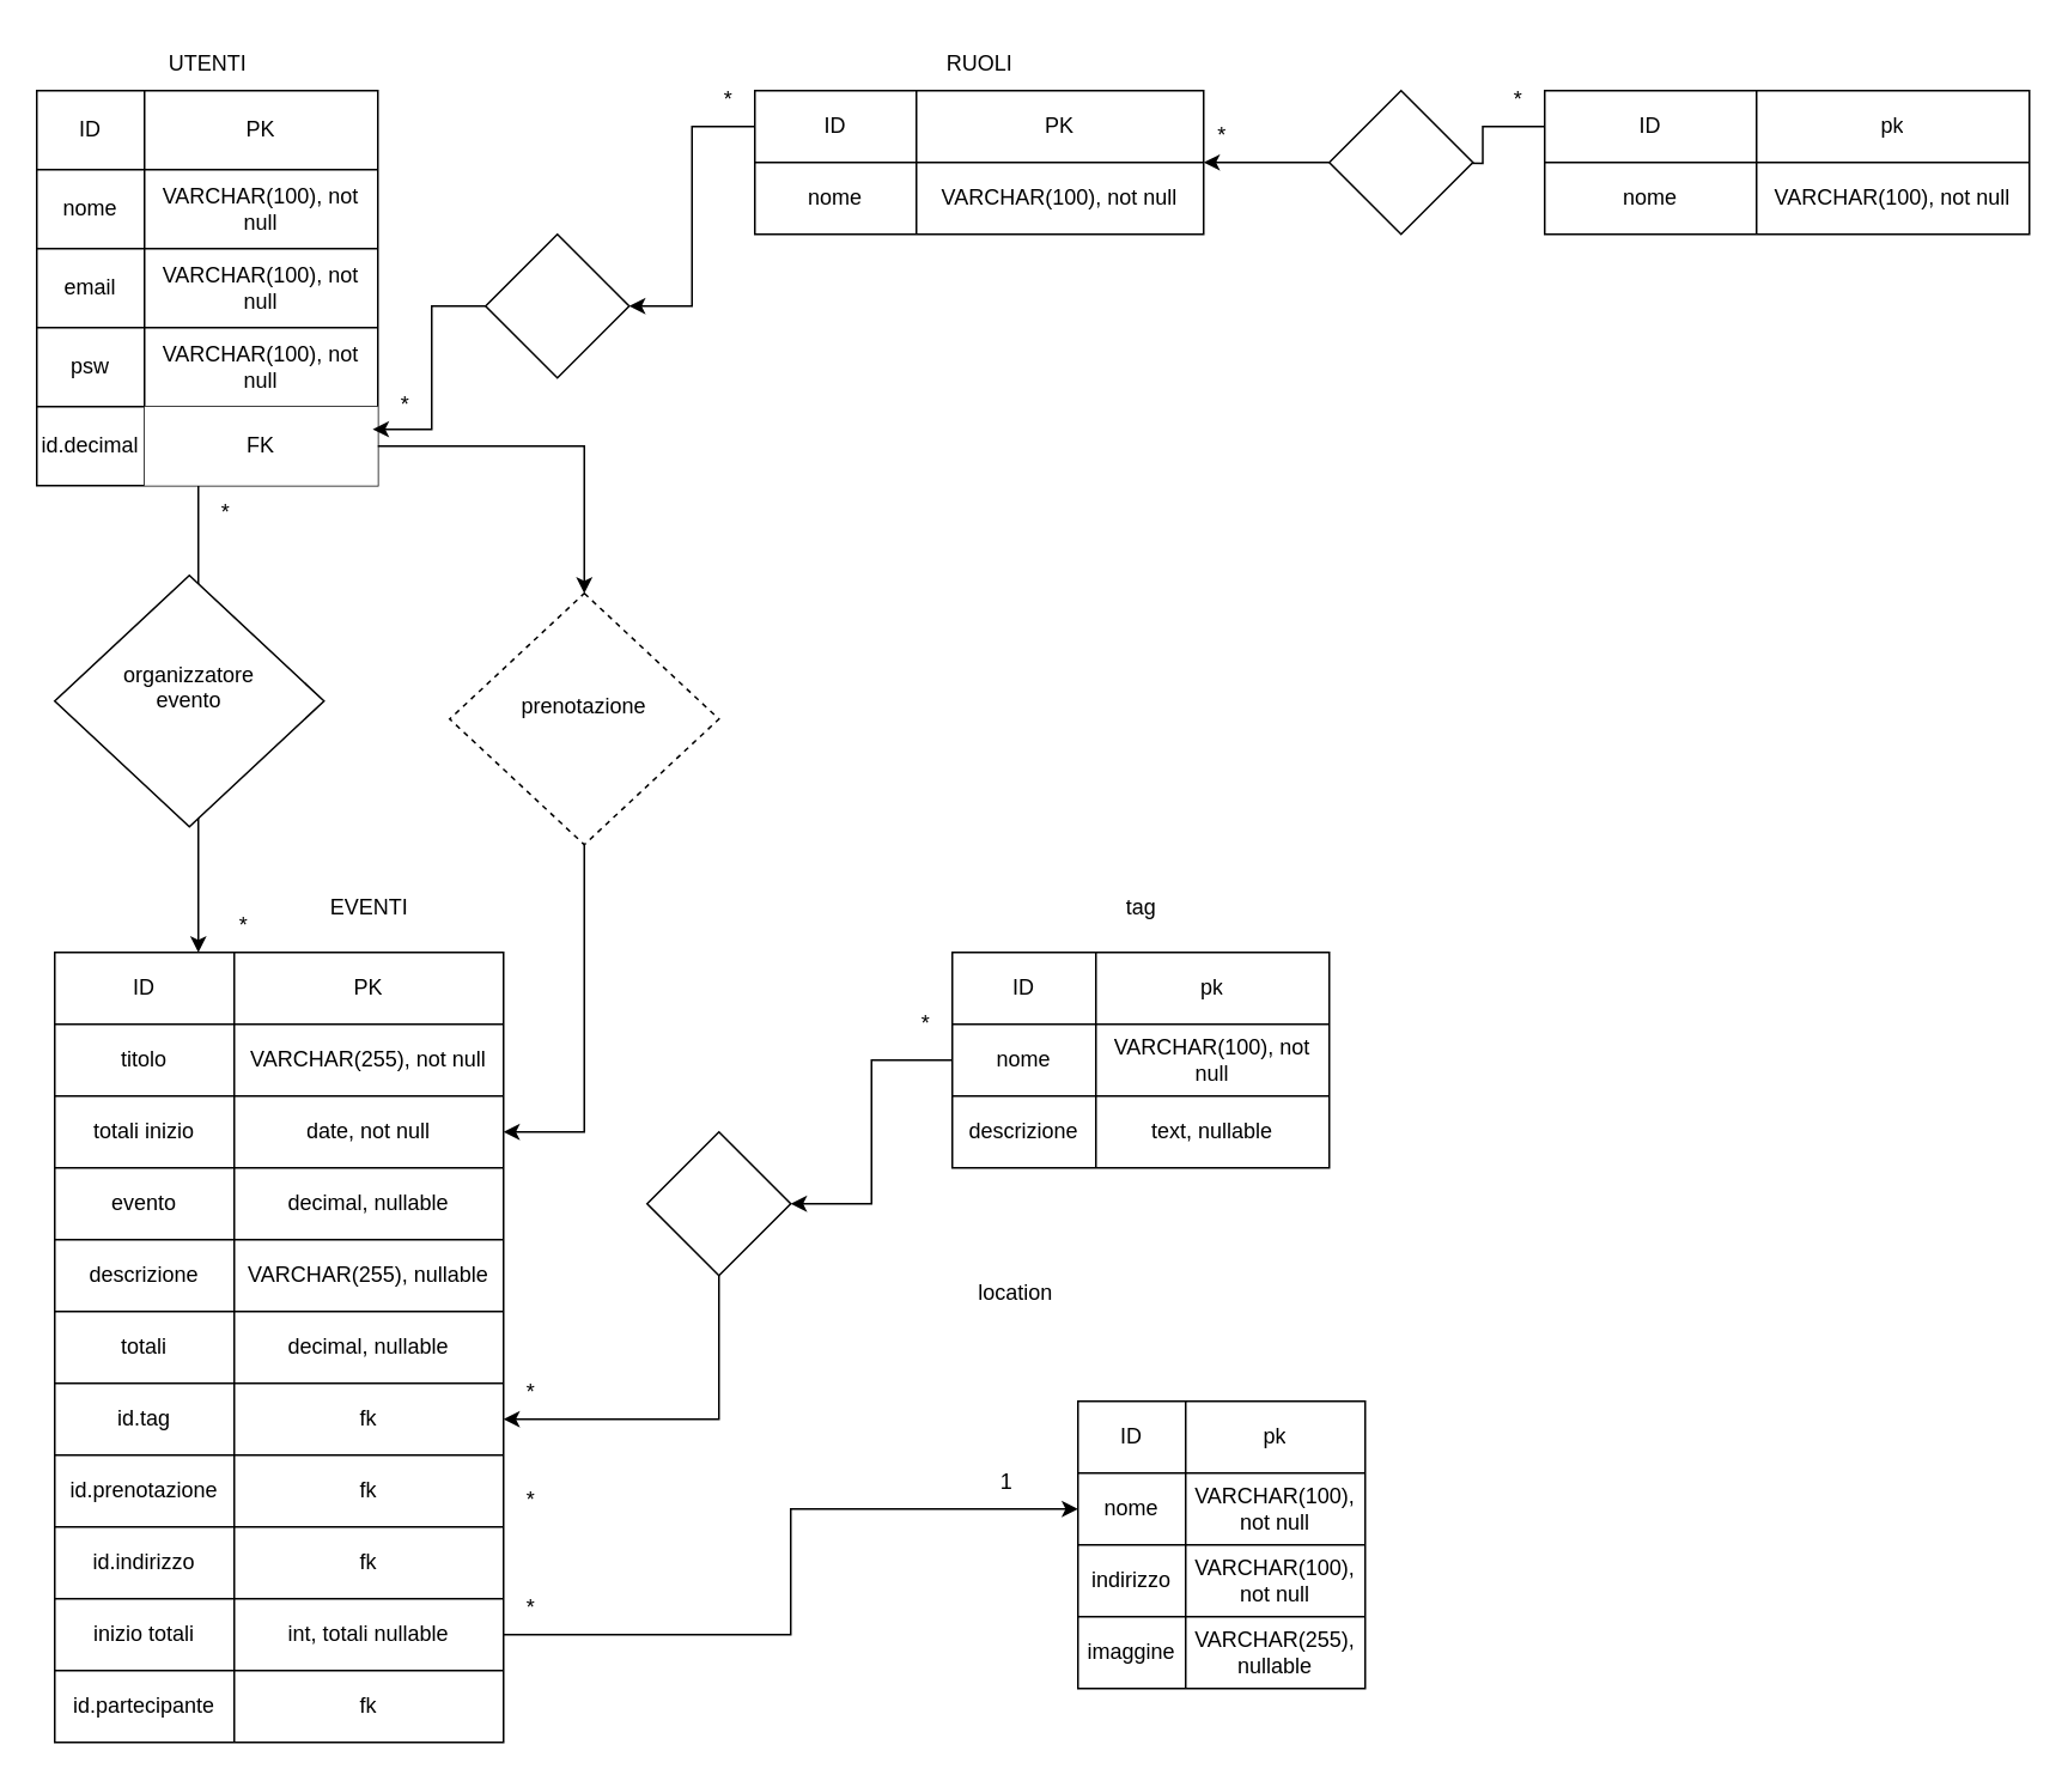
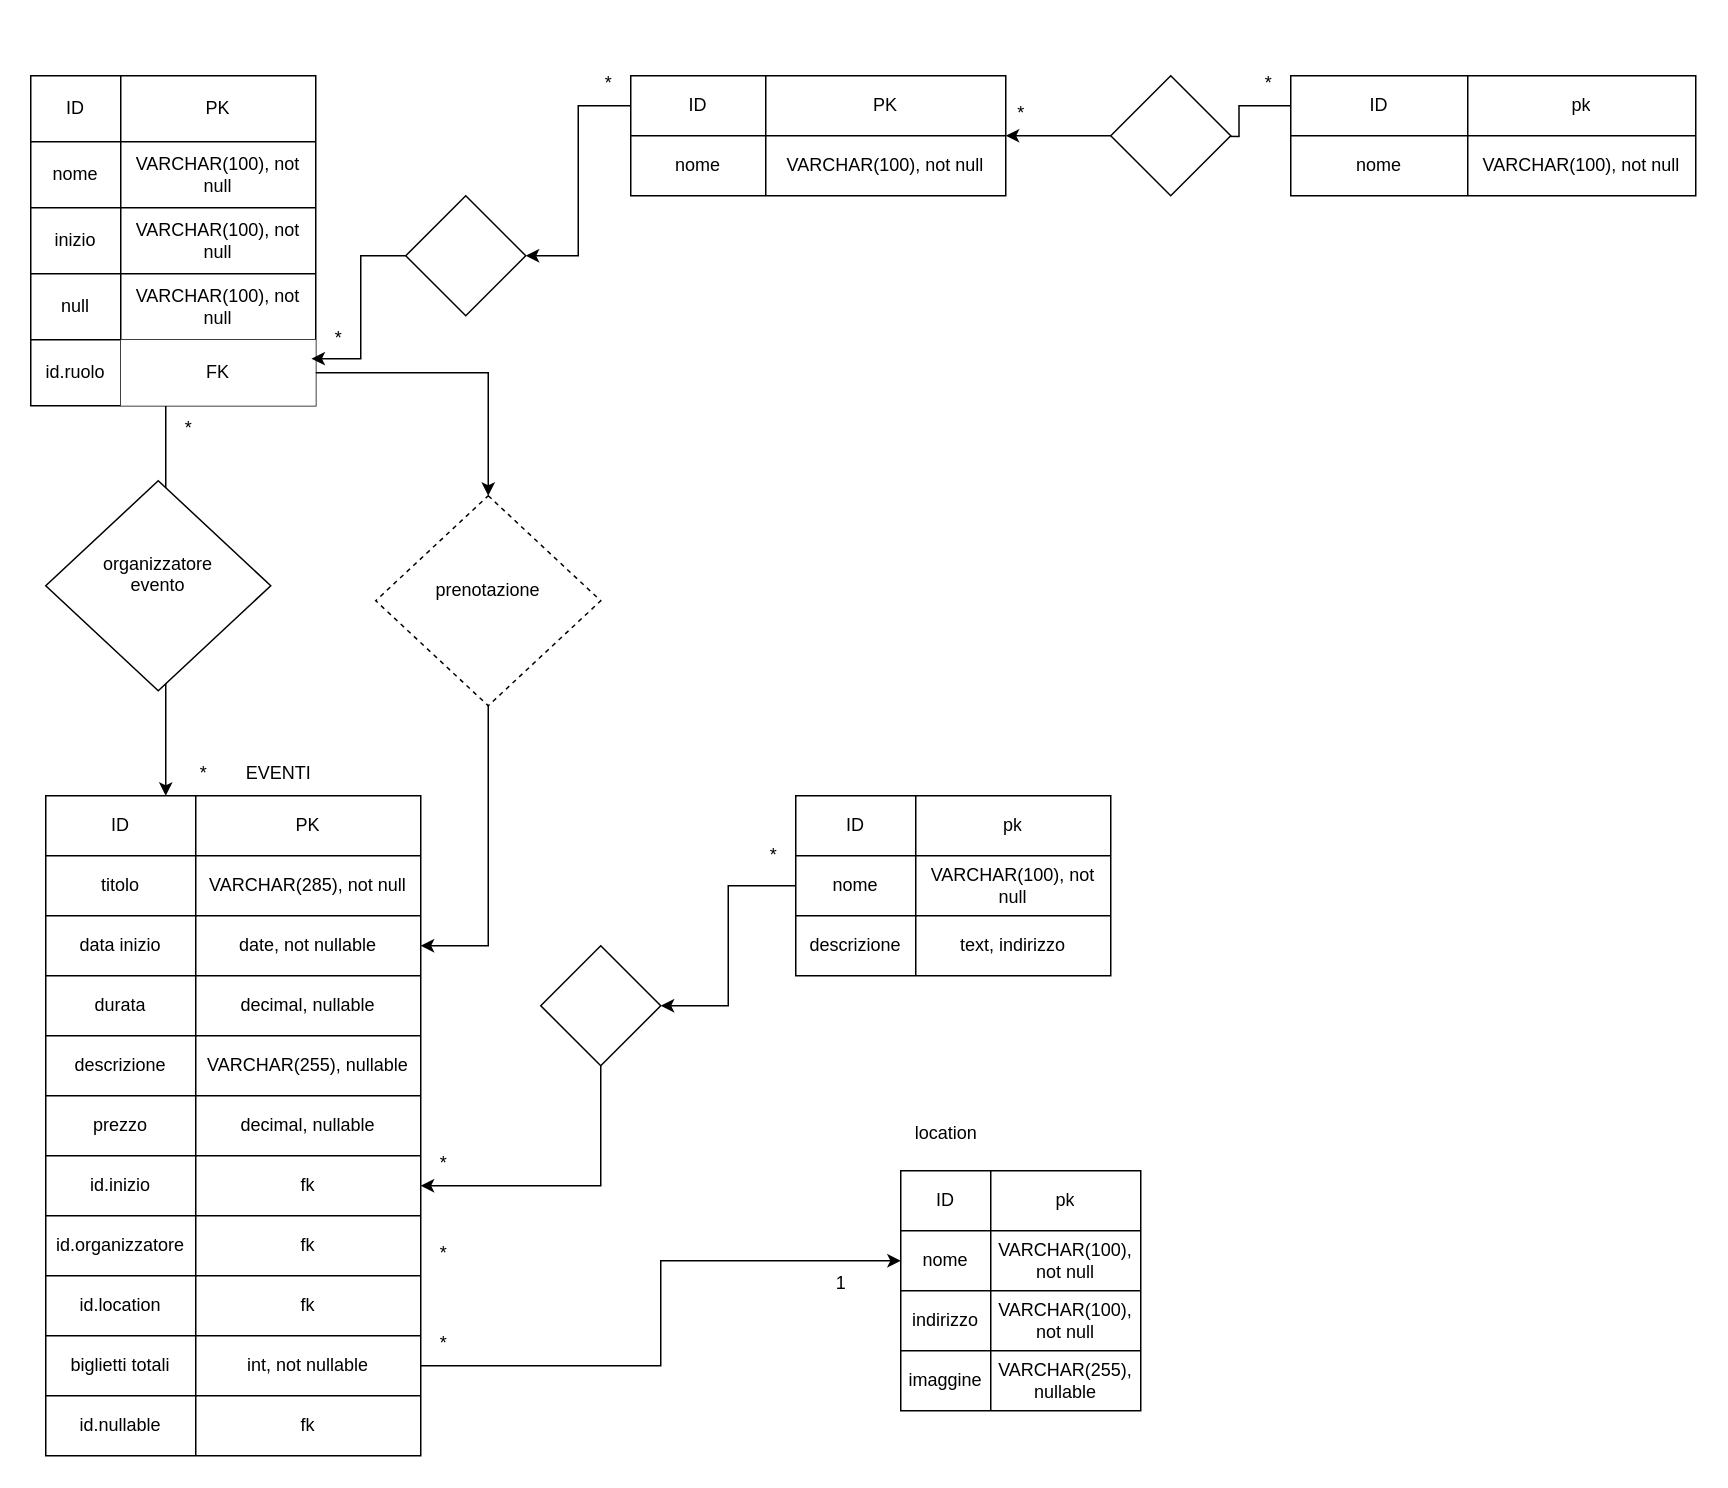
- <mxCell id="19" value="UTENTI" style="text;html=1;align=center;verticalAlign=middle;resizable=0;points=[];autosize=1;strokeColor=none;fillColor=none;" vertex="1" parent="1"><mxGeometry x="80" y="20" width="70" height="30" as="geometry" /></mxCell>
- <mxCell id="27" value="RUOLI" style="text;html=1;align=center;verticalAlign=middle;resizable=0;points=[];autosize=1;strokeColor=none;fillColor=none;" vertex="1" parent="1"><mxGeometry x="515" y="20" width="60" height="30" as="geometry" /></mxCell>
- <mxCell id="11" value="email" style="shape=partialRectangle;html=1;whiteSpace=wrap;connectable=0;strokeColor=inherit;overflow=hidden;fillColor=none;top=0;left=0;bottom=0;right=0;pointerEvents=1;" vertex="1" parent="10"><mxGeometry width="60" height="44" as="geometry"><mxRectangle width="60" height="44" as="alternateBounds" /></mxGeometry></mxCell>
+ <mxCell id="11" value="inizio" style="shape=partialRectangle;html=1;whiteSpace=wrap;connectable=0;strokeColor=inherit;overflow=hidden;fillColor=none;top=0;left=0;bottom=0;right=0;pointerEvents=1;" vertex="1" parent="10"><mxGeometry width="60" height="44" as="geometry"><mxRectangle width="60" height="44" as="alternateBounds" /></mxGeometry></mxCell>
- <mxCell id="14" value="psw" style="shape=partialRectangle;html=1;whiteSpace=wrap;connectable=0;strokeColor=inherit;overflow=hidden;fillColor=none;top=0;left=0;bottom=0;right=0;pointerEvents=1;" vertex="1" parent="13"><mxGeometry width="60" height="44" as="geometry"><mxRectangle width="60" height="44" as="alternateBounds" /></mxGeometry></mxCell>
+ <mxCell id="14" value="null" style="shape=partialRectangle;html=1;whiteSpace=wrap;connectable=0;strokeColor=inherit;overflow=hidden;fillColor=none;top=0;left=0;bottom=0;right=0;pointerEvents=1;" vertex="1" parent="13"><mxGeometry width="60" height="44" as="geometry"><mxRectangle width="60" height="44" as="alternateBounds" /></mxGeometry></mxCell>
- <mxCell id="17" value="id.decimal" style="shape=partialRectangle;html=1;whiteSpace=wrap;connectable=0;strokeColor=inherit;overflow=hidden;fillColor=none;top=0;left=0;bottom=0;right=0;pointerEvents=1;" vertex="1" parent="16"><mxGeometry width="60" height="44" as="geometry"><mxRectangle width="60" height="44" as="alternateBounds" /></mxGeometry></mxCell>
+ <mxCell id="17" value="id.ruolo" style="shape=partialRectangle;html=1;whiteSpace=wrap;connectable=0;strokeColor=inherit;overflow=hidden;fillColor=none;top=0;left=0;bottom=0;right=0;pointerEvents=1;" vertex="1" parent="16"><mxGeometry width="60" height="44" as="geometry"><mxRectangle width="60" height="44" as="alternateBounds" /></mxGeometry></mxCell>
- <mxCell id="74" value="EVENTI" style="text;html=1;align=center;verticalAlign=middle;resizable=0;points=[];autosize=1;strokeColor=none;fillColor=none;" vertex="1" parent="1"><mxGeometry x="170" y="490" width="70" height="30" as="geometry" /></mxCell>
+ <mxCell id="74" value="EVENTI" style="text;html=1;align=center;verticalAlign=middle;resizable=0;points=[];autosize=1;strokeColor=none;fillColor=none;" vertex="1" parent="1"><mxGeometry x="150" y="500" width="70" height="30" as="geometry" /></mxCell>
- <mxCell id="92" value="tag" style="text;html=1;align=center;verticalAlign=middle;resizable=0;points=[];autosize=1;strokeColor=none;fillColor=none;" vertex="1" parent="1"><mxGeometry x="615" y="490" width="40" height="30" as="geometry" /></mxCell>
- <mxCell id="46" value="VARCHAR(255), not null" style="shape=partialRectangle;html=1;whiteSpace=wrap;connectable=0;strokeColor=inherit;overflow=hidden;fillColor=none;top=0;left=0;bottom=0;right=0;pointerEvents=1;" vertex="1" parent="44"><mxGeometry x="100" width="150" height="40" as="geometry"><mxRectangle width="150" height="40" as="alternateBounds" /></mxGeometry></mxCell>
+ <mxCell id="46" value="VARCHAR(285), not null" style="shape=partialRectangle;html=1;whiteSpace=wrap;connectable=0;strokeColor=inherit;overflow=hidden;fillColor=none;top=0;left=0;bottom=0;right=0;pointerEvents=1;" vertex="1" parent="44"><mxGeometry x="100" width="150" height="40" as="geometry"><mxRectangle width="150" height="40" as="alternateBounds" /></mxGeometry></mxCell>
- <mxCell id="48" value="totali inizio" style="shape=partialRectangle;html=1;whiteSpace=wrap;connectable=0;strokeColor=inherit;overflow=hidden;fillColor=none;top=0;left=0;bottom=0;right=0;pointerEvents=1;" vertex="1" parent="47"><mxGeometry width="100" height="40" as="geometry"><mxRectangle width="100" height="40" as="alternateBounds" /></mxGeometry></mxCell>
+ <mxCell id="48" value="data inizio" style="shape=partialRectangle;html=1;whiteSpace=wrap;connectable=0;strokeColor=inherit;overflow=hidden;fillColor=none;top=0;left=0;bottom=0;right=0;pointerEvents=1;" vertex="1" parent="47"><mxGeometry width="100" height="40" as="geometry"><mxRectangle width="100" height="40" as="alternateBounds" /></mxGeometry></mxCell>
- <mxCell id="49" value="date, not null" style="shape=partialRectangle;html=1;whiteSpace=wrap;connectable=0;strokeColor=inherit;overflow=hidden;fillColor=none;top=0;left=0;bottom=0;right=0;pointerEvents=1;" vertex="1" parent="47"><mxGeometry x="100" width="150" height="40" as="geometry"><mxRectangle width="150" height="40" as="alternateBounds" /></mxGeometry></mxCell>
+ <mxCell id="49" value="date, not nullable" style="shape=partialRectangle;html=1;whiteSpace=wrap;connectable=0;strokeColor=inherit;overflow=hidden;fillColor=none;top=0;left=0;bottom=0;right=0;pointerEvents=1;" vertex="1" parent="47"><mxGeometry x="100" width="150" height="40" as="geometry"><mxRectangle width="150" height="40" as="alternateBounds" /></mxGeometry></mxCell>
- <mxCell id="91" value="text, nullable" style="shape=partialRectangle;html=1;whiteSpace=wrap;connectable=0;strokeColor=inherit;overflow=hidden;fillColor=none;top=0;left=0;bottom=0;right=0;pointerEvents=1;" vertex="1" parent="89"><mxGeometry x="80" width="130" height="40" as="geometry"><mxRectangle width="130" height="40" as="alternateBounds" /></mxGeometry></mxCell>
+ <mxCell id="91" value="text, indirizzo" style="shape=partialRectangle;html=1;whiteSpace=wrap;connectable=0;strokeColor=inherit;overflow=hidden;fillColor=none;top=0;left=0;bottom=0;right=0;pointerEvents=1;" vertex="1" parent="89"><mxGeometry x="80" width="130" height="40" as="geometry"><mxRectangle width="130" height="40" as="alternateBounds" /></mxGeometry></mxCell>
- <mxCell id="51" value="evento" style="shape=partialRectangle;html=1;whiteSpace=wrap;connectable=0;strokeColor=inherit;overflow=hidden;fillColor=none;top=0;left=0;bottom=0;right=0;pointerEvents=1;" vertex="1" parent="50"><mxGeometry width="100" height="40" as="geometry"><mxRectangle width="100" height="40" as="alternateBounds" /></mxGeometry></mxCell>
+ <mxCell id="51" value="durata" style="shape=partialRectangle;html=1;whiteSpace=wrap;connectable=0;strokeColor=inherit;overflow=hidden;fillColor=none;top=0;left=0;bottom=0;right=0;pointerEvents=1;" vertex="1" parent="50"><mxGeometry width="100" height="40" as="geometry"><mxRectangle width="100" height="40" as="alternateBounds" /></mxGeometry></mxCell>
- <mxCell id="110" value="location" style="text;html=1;align=center;verticalAlign=middle;resizable=0;points=[];autosize=1;strokeColor=none;fillColor=none;" vertex="1" parent="1"><mxGeometry x="535" y="705" width="60" height="30" as="geometry" /></mxCell>
+ <mxCell id="110" value="location" style="text;html=1;align=center;verticalAlign=middle;resizable=0;points=[];autosize=1;strokeColor=none;fillColor=none;" vertex="1" parent="1"><mxGeometry x="600" y="740" width="60" height="30" as="geometry" /></mxCell>
- <mxCell id="57" value="totali" style="shape=partialRectangle;html=1;whiteSpace=wrap;connectable=0;strokeColor=inherit;overflow=hidden;fillColor=none;top=0;left=0;bottom=0;right=0;pointerEvents=1;" vertex="1" parent="56"><mxGeometry width="100" height="40" as="geometry"><mxRectangle width="100" height="40" as="alternateBounds" /></mxGeometry></mxCell>
+ <mxCell id="57" value="prezzo" style="shape=partialRectangle;html=1;whiteSpace=wrap;connectable=0;strokeColor=inherit;overflow=hidden;fillColor=none;top=0;left=0;bottom=0;right=0;pointerEvents=1;" vertex="1" parent="56"><mxGeometry width="100" height="40" as="geometry"><mxRectangle width="100" height="40" as="alternateBounds" /></mxGeometry></mxCell>
- <mxCell id="60" value="id.tag" style="shape=partialRectangle;html=1;whiteSpace=wrap;connectable=0;strokeColor=inherit;overflow=hidden;fillColor=none;top=0;left=0;bottom=0;right=0;pointerEvents=1;" vertex="1" parent="59"><mxGeometry width="100" height="40" as="geometry"><mxRectangle width="100" height="40" as="alternateBounds" /></mxGeometry></mxCell>
+ <mxCell id="60" value="id.inizio" style="shape=partialRectangle;html=1;whiteSpace=wrap;connectable=0;strokeColor=inherit;overflow=hidden;fillColor=none;top=0;left=0;bottom=0;right=0;pointerEvents=1;" vertex="1" parent="59"><mxGeometry width="100" height="40" as="geometry"><mxRectangle width="100" height="40" as="alternateBounds" /></mxGeometry></mxCell>
- <mxCell id="112" value="1" style="text;html=1;align=center;verticalAlign=middle;resizable=0;points=[];autosize=1;strokeColor=none;fillColor=none;" vertex="1" parent="1"><mxGeometry x="545" y="810" width="30" height="30" as="geometry" /></mxCell>
+ <mxCell id="112" value="1" style="text;html=1;align=center;verticalAlign=middle;resizable=0;points=[];autosize=1;strokeColor=none;fillColor=none;" vertex="1" parent="1"><mxGeometry x="545" y="840" width="30" height="30" as="geometry" /></mxCell>
- <mxCell id="63" value="id.prenotazione" style="shape=partialRectangle;html=1;whiteSpace=wrap;connectable=0;strokeColor=inherit;overflow=hidden;fillColor=none;top=0;left=0;bottom=0;right=0;pointerEvents=1;" vertex="1" parent="62"><mxGeometry width="100" height="40" as="geometry"><mxRectangle width="100" height="40" as="alternateBounds" /></mxGeometry></mxCell>
+ <mxCell id="63" value="id.organizzatore" style="shape=partialRectangle;html=1;whiteSpace=wrap;connectable=0;strokeColor=inherit;overflow=hidden;fillColor=none;top=0;left=0;bottom=0;right=0;pointerEvents=1;" vertex="1" parent="62"><mxGeometry width="100" height="40" as="geometry"><mxRectangle width="100" height="40" as="alternateBounds" /></mxGeometry></mxCell>
- <mxCell id="66" value="id.indirizzo" style="shape=partialRectangle;html=1;whiteSpace=wrap;connectable=0;strokeColor=inherit;overflow=hidden;fillColor=none;top=0;left=0;bottom=0;right=0;pointerEvents=1;" vertex="1" parent="65"><mxGeometry width="100" height="40" as="geometry"><mxRectangle width="100" height="40" as="alternateBounds" /></mxGeometry></mxCell>
+ <mxCell id="66" value="id.location" style="shape=partialRectangle;html=1;whiteSpace=wrap;connectable=0;strokeColor=inherit;overflow=hidden;fillColor=none;top=0;left=0;bottom=0;right=0;pointerEvents=1;" vertex="1" parent="65"><mxGeometry width="100" height="40" as="geometry"><mxRectangle width="100" height="40" as="alternateBounds" /></mxGeometry></mxCell>
- <mxCell id="69" value="inizio totali" style="shape=partialRectangle;html=1;whiteSpace=wrap;connectable=0;strokeColor=inherit;overflow=hidden;fillColor=none;top=0;left=0;bottom=0;right=0;pointerEvents=1;" vertex="1" parent="68"><mxGeometry width="100" height="40" as="geometry"><mxRectangle width="100" height="40" as="alternateBounds" /></mxGeometry></mxCell>
+ <mxCell id="69" value="biglietti totali" style="shape=partialRectangle;html=1;whiteSpace=wrap;connectable=0;strokeColor=inherit;overflow=hidden;fillColor=none;top=0;left=0;bottom=0;right=0;pointerEvents=1;" vertex="1" parent="68"><mxGeometry width="100" height="40" as="geometry"><mxRectangle width="100" height="40" as="alternateBounds" /></mxGeometry></mxCell>
- <mxCell id="70" value="int, totali nullable" style="shape=partialRectangle;html=1;whiteSpace=wrap;connectable=0;strokeColor=inherit;overflow=hidden;fillColor=none;top=0;left=0;bottom=0;right=0;pointerEvents=1;" vertex="1" parent="68"><mxGeometry x="100" width="150" height="40" as="geometry"><mxRectangle width="150" height="40" as="alternateBounds" /></mxGeometry></mxCell>
+ <mxCell id="70" value="int, not nullable" style="shape=partialRectangle;html=1;whiteSpace=wrap;connectable=0;strokeColor=inherit;overflow=hidden;fillColor=none;top=0;left=0;bottom=0;right=0;pointerEvents=1;" vertex="1" parent="68"><mxGeometry x="100" width="150" height="40" as="geometry"><mxRectangle width="150" height="40" as="alternateBounds" /></mxGeometry></mxCell>
- <mxCell id="72" value="id.partecipante" style="shape=partialRectangle;html=1;whiteSpace=wrap;connectable=0;strokeColor=inherit;overflow=hidden;fillColor=none;top=0;left=0;bottom=0;right=0;pointerEvents=1;" vertex="1" parent="71"><mxGeometry width="100" height="40" as="geometry"><mxRectangle width="100" height="40" as="alternateBounds" /></mxGeometry></mxCell>
+ <mxCell id="72" value="id.nullable" style="shape=partialRectangle;html=1;whiteSpace=wrap;connectable=0;strokeColor=inherit;overflow=hidden;fillColor=none;top=0;left=0;bottom=0;right=0;pointerEvents=1;" vertex="1" parent="71"><mxGeometry width="100" height="40" as="geometry"><mxRectangle width="100" height="40" as="alternateBounds" /></mxGeometry></mxCell>
